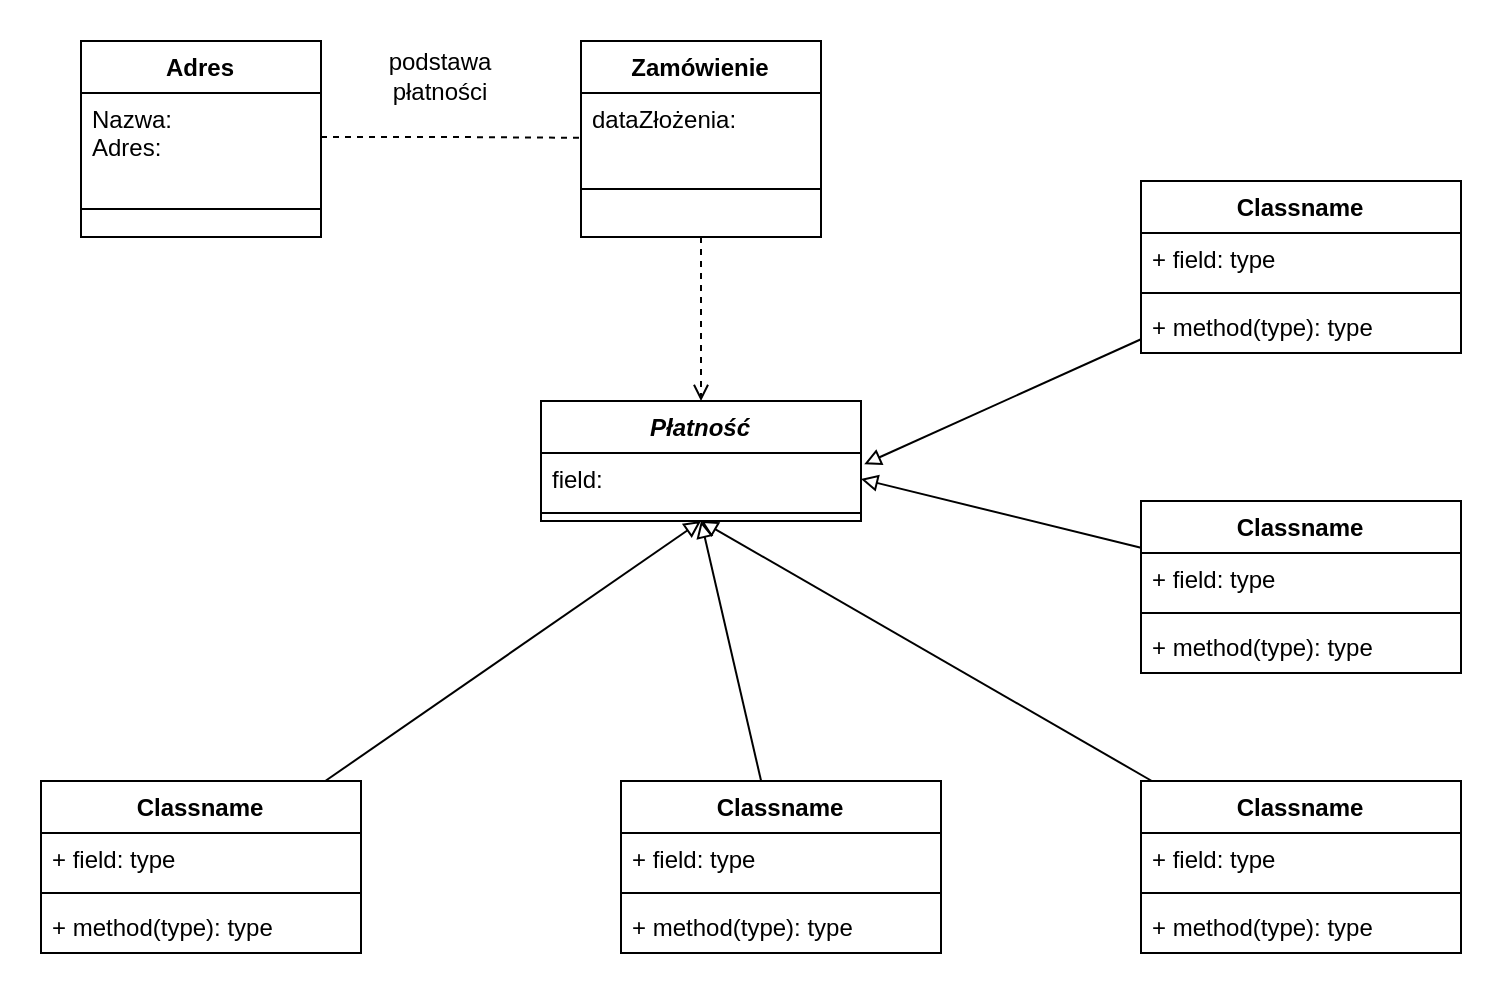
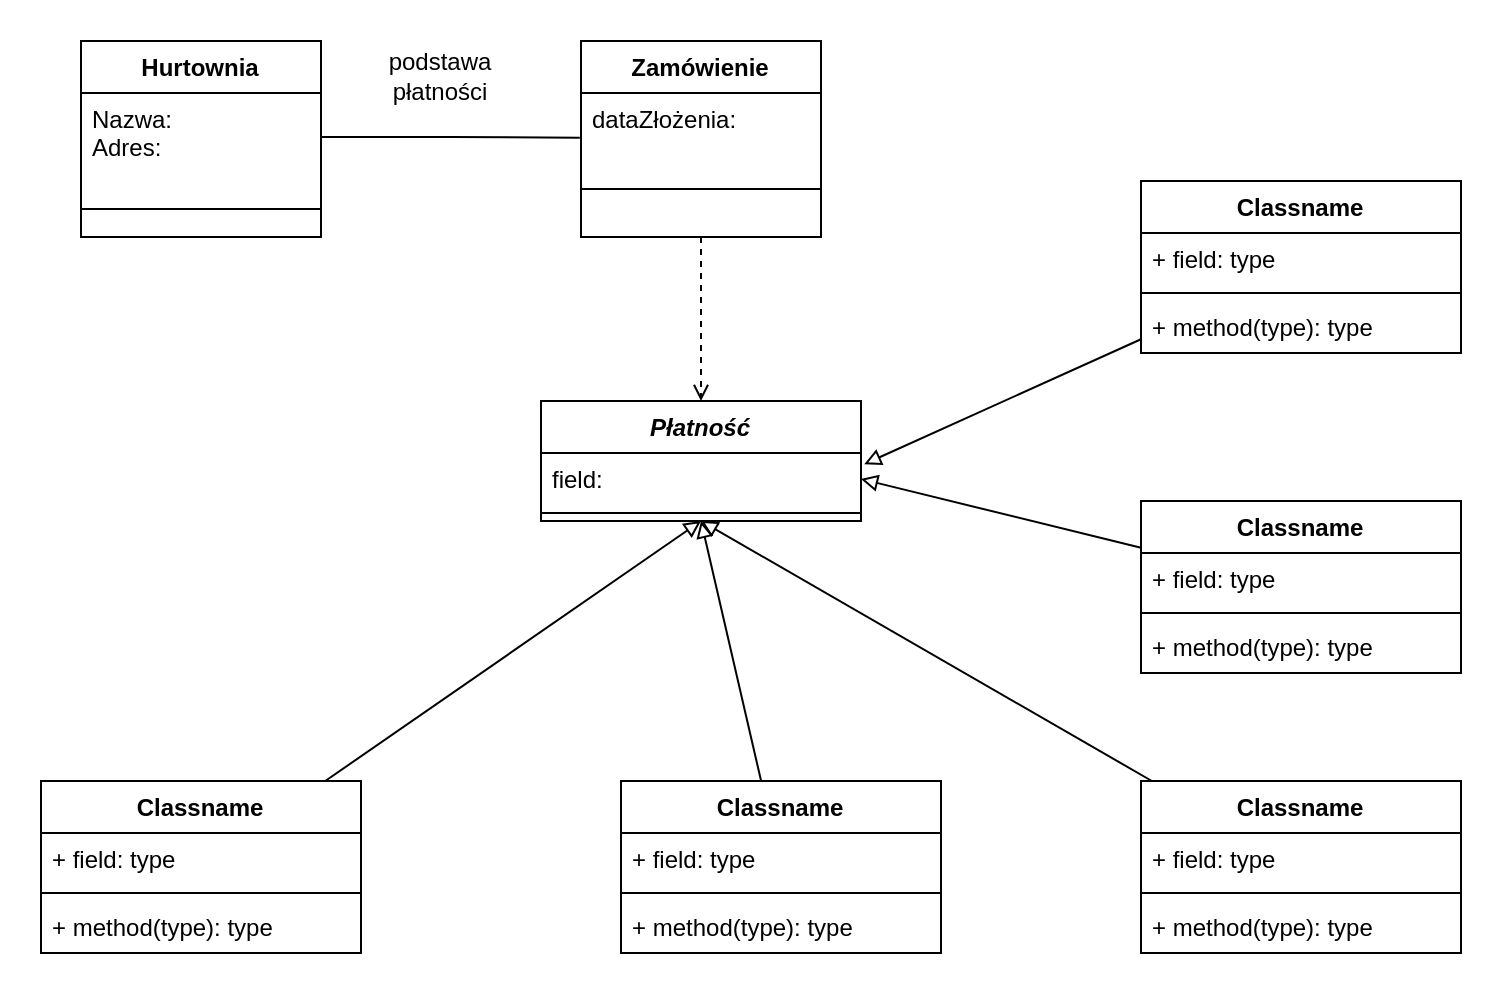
- <mxCell id="2" value="Adres" style="swimlane;fontStyle=1;align=center;verticalAlign=top;childLayout=stackLayout;horizontal=1;startSize=26;horizontalStack=0;resizeParent=1;resizeParentMax=0;resizeLast=0;collapsible=1;marginBottom=0;" vertex="1" parent="1"><mxGeometry x="40" y="20" width="120" height="98" as="geometry" /></mxCell>
+ <mxCell id="2" value="Hurtownia" style="swimlane;fontStyle=1;align=center;verticalAlign=top;childLayout=stackLayout;horizontal=1;startSize=26;horizontalStack=0;resizeParent=1;resizeParentMax=0;resizeLast=0;collapsible=1;marginBottom=0;" vertex="1" parent="1"><mxGeometry x="40" y="20" width="120" height="98" as="geometry" /></mxCell>
- <mxCell id="9" style="edgeStyle=orthogonalEdgeStyle;rounded=0;orthogonalLoop=1;jettySize=auto;html=1;entryX=-0.005;entryY=0.933;entryDx=0;entryDy=0;entryPerimeter=0;strokeColor=#000000;endArrow=none;endFill=0;dashed=1;" edge="1" parent="1" source="3" target="7"><mxGeometry relative="1" as="geometry" /></mxCell>
+ <mxCell id="9" style="edgeStyle=orthogonalEdgeStyle;rounded=0;orthogonalLoop=1;jettySize=auto;html=1;entryX=-0.005;entryY=0.933;entryDx=0;entryDy=0;entryPerimeter=0;strokeColor=#000000;endArrow=none;endFill=0;" edge="1" parent="1" source="3" target="7"><mxGeometry relative="1" as="geometry" /></mxCell>
